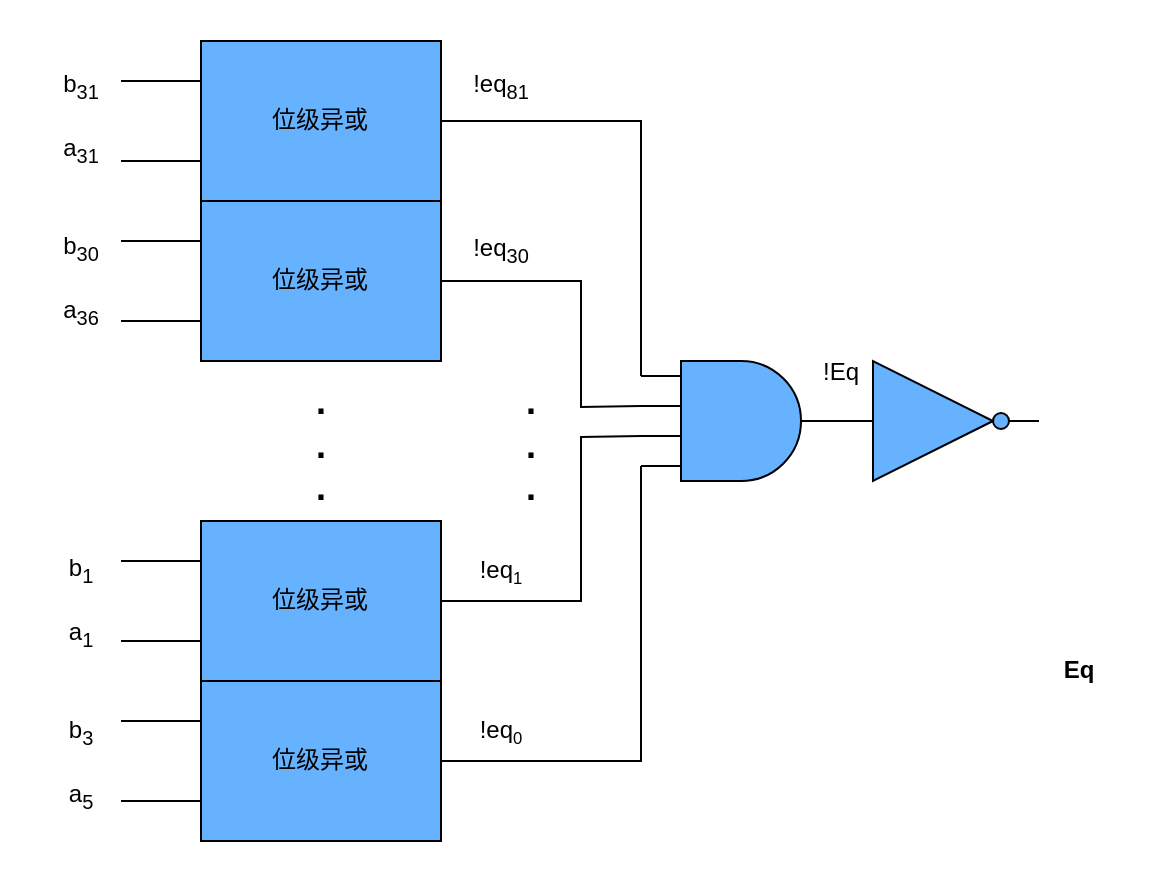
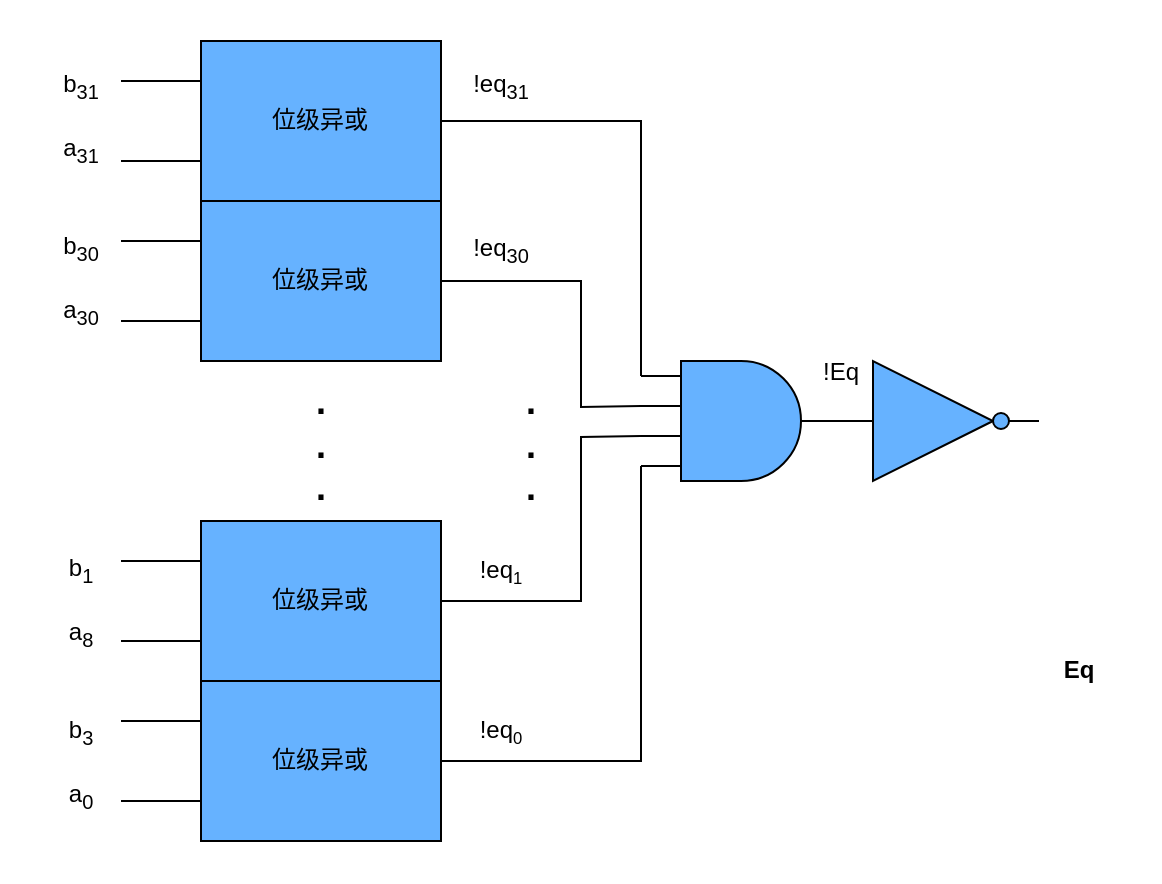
- <mxCell id="22" value="!eq&lt;sub&gt;81&lt;/sub&gt;" style="text;html=1;align=center;verticalAlign=middle;resizable=0;points=[];autosize=1;strokeColor=none;fillColor=none;" vertex="1" parent="1"><mxGeometry x="225" y="28" width="50" height="30" as="geometry" /></mxCell>
+ <mxCell id="22" value="!eq&lt;sub&gt;31&lt;/sub&gt;" style="text;html=1;align=center;verticalAlign=middle;resizable=0;points=[];autosize=1;strokeColor=none;fillColor=none;" vertex="1" parent="1"><mxGeometry x="225" y="28" width="50" height="30" as="geometry" /></mxCell>
- <mxCell id="29" value="a&lt;sub&gt;36&lt;/sub&gt;" style="text;html=1;align=center;verticalAlign=middle;resizable=0;points=[];autosize=1;strokeColor=none;fillColor=none;" vertex="1" parent="1"><mxGeometry x="20" y="141" width="40" height="30" as="geometry" /></mxCell>
+ <mxCell id="29" value="a&lt;sub&gt;30&lt;/sub&gt;" style="text;html=1;align=center;verticalAlign=middle;resizable=0;points=[];autosize=1;strokeColor=none;fillColor=none;" vertex="1" parent="1"><mxGeometry x="20" y="141" width="40" height="30" as="geometry" /></mxCell>
- <mxCell id="31" value="a&lt;sub&gt;1&lt;/sub&gt;" style="text;html=1;align=center;verticalAlign=middle;resizable=0;points=[];autosize=1;strokeColor=none;fillColor=none;" vertex="1" parent="1"><mxGeometry x="20" y="302" width="40" height="30" as="geometry" /></mxCell>
+ <mxCell id="31" value="a&lt;sub&gt;8&lt;/sub&gt;" style="text;html=1;align=center;verticalAlign=middle;resizable=0;points=[];autosize=1;strokeColor=none;fillColor=none;" vertex="1" parent="1"><mxGeometry x="20" y="302" width="40" height="30" as="geometry" /></mxCell>
- <mxCell id="33" value="a&lt;sub&gt;5&lt;/sub&gt;" style="text;html=1;align=center;verticalAlign=middle;resizable=0;points=[];autosize=1;strokeColor=none;fillColor=none;" vertex="1" parent="1"><mxGeometry x="20" y="383" width="40" height="30" as="geometry" /></mxCell>
+ <mxCell id="33" value="a&lt;sub&gt;0&lt;/sub&gt;" style="text;html=1;align=center;verticalAlign=middle;resizable=0;points=[];autosize=1;strokeColor=none;fillColor=none;" vertex="1" parent="1"><mxGeometry x="20" y="383" width="40" height="30" as="geometry" /></mxCell>
